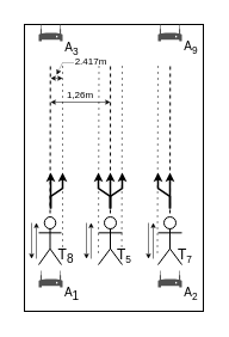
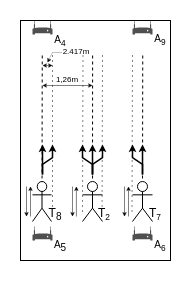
- <mxCell id="15" value="A&lt;sub&gt;3&lt;/sub&gt;" style="text;html=1;strokeColor=none;fillColor=none;align=center;verticalAlign=middle;whiteSpace=wrap;rounded=0;fontSize=10;" parent="1" vertex="1"><mxGeometry x="50" y="35" width="20" height="10" as="geometry" /></mxCell>
+ <mxCell id="15" value="A&lt;sub&gt;4&lt;/sub&gt;" style="text;html=1;strokeColor=none;fillColor=none;align=center;verticalAlign=middle;whiteSpace=wrap;rounded=0;fontSize=10;" parent="1" vertex="1"><mxGeometry x="50" y="35" width="20" height="10" as="geometry" /></mxCell>
- <mxCell id="5" value="T&lt;span style=&quot;font-size: 10px;&quot;&gt;&lt;sub&gt;5&lt;/sub&gt;&lt;/span&gt;" style="text;html=1;strokeColor=none;fillColor=none;align=center;verticalAlign=middle;whiteSpace=wrap;rounded=0;" parent="1" vertex="1"><mxGeometry x="94" y="208" width="20" height="10" as="geometry" /></mxCell>
+ <mxCell id="5" value="T&lt;span style=&quot;font-size: 10px;&quot;&gt;&lt;sub&gt;2&lt;/sub&gt;&lt;/span&gt;" style="text;html=1;strokeColor=none;fillColor=none;align=center;verticalAlign=middle;whiteSpace=wrap;rounded=0;" parent="1" vertex="1"><mxGeometry x="94" y="208" width="20" height="10" as="geometry" /></mxCell>
- <mxCell id="9" value="A&lt;sub&gt;2&lt;/sub&gt;" style="text;html=1;strokeColor=none;fillColor=none;align=center;verticalAlign=middle;whiteSpace=wrap;rounded=0;fontSize=10;" parent="1" vertex="1"><mxGeometry x="150" y="240" width="20" height="10" as="geometry" /></mxCell>
+ <mxCell id="9" value="A&lt;sub&gt;6&lt;/sub&gt;" style="text;html=1;strokeColor=none;fillColor=none;align=center;verticalAlign=middle;whiteSpace=wrap;rounded=0;fontSize=10;" parent="1" vertex="1"><mxGeometry x="150" y="240" width="20" height="10" as="geometry" /></mxCell>
- <mxCell id="7" value="A&lt;span style=&quot;font-size: 10px;&quot;&gt;&lt;sub style=&quot;font-size: 10px;&quot;&gt;1&lt;/sub&gt;&lt;/span&gt;" style="text;html=1;strokeColor=none;fillColor=none;align=center;verticalAlign=middle;whiteSpace=wrap;rounded=0;fontSize=10;" parent="1" vertex="1"><mxGeometry x="50" y="241" width="20" height="10" as="geometry" /></mxCell>
+ <mxCell id="7" value="A&lt;span style=&quot;font-size: 10px;&quot;&gt;&lt;sub style=&quot;font-size: 10px;&quot;&gt;5&lt;/sub&gt;&lt;/span&gt;" style="text;html=1;strokeColor=none;fillColor=none;align=center;verticalAlign=middle;whiteSpace=wrap;rounded=0;fontSize=10;" parent="1" vertex="1"><mxGeometry x="50" y="241" width="20" height="10" as="geometry" /></mxCell>
